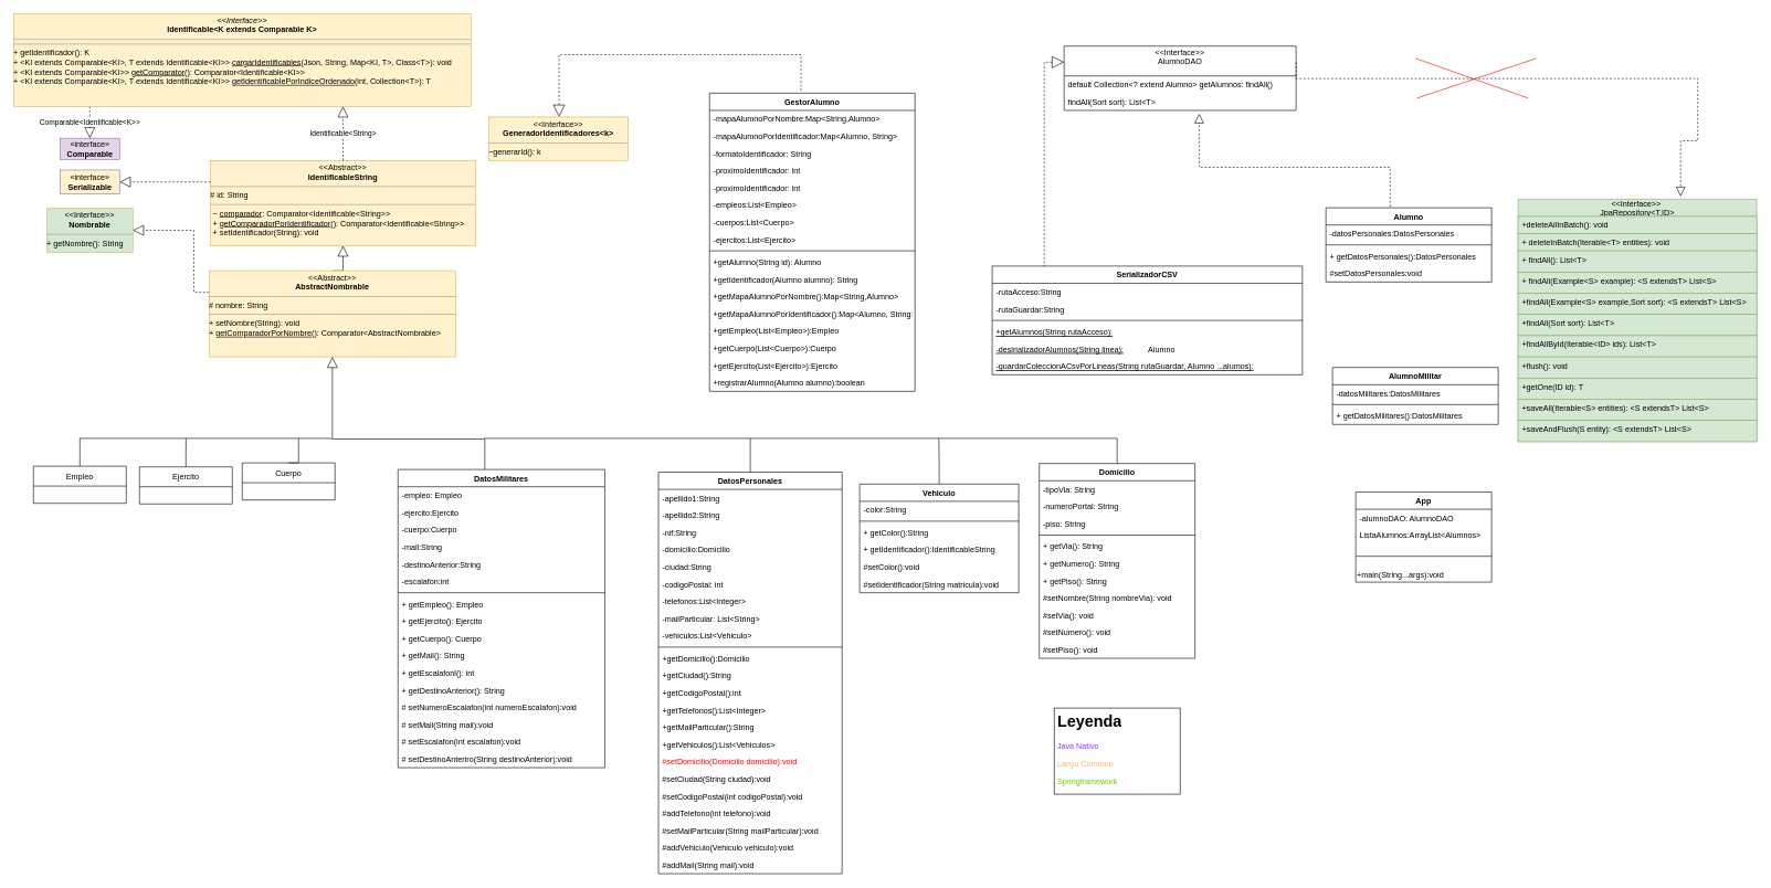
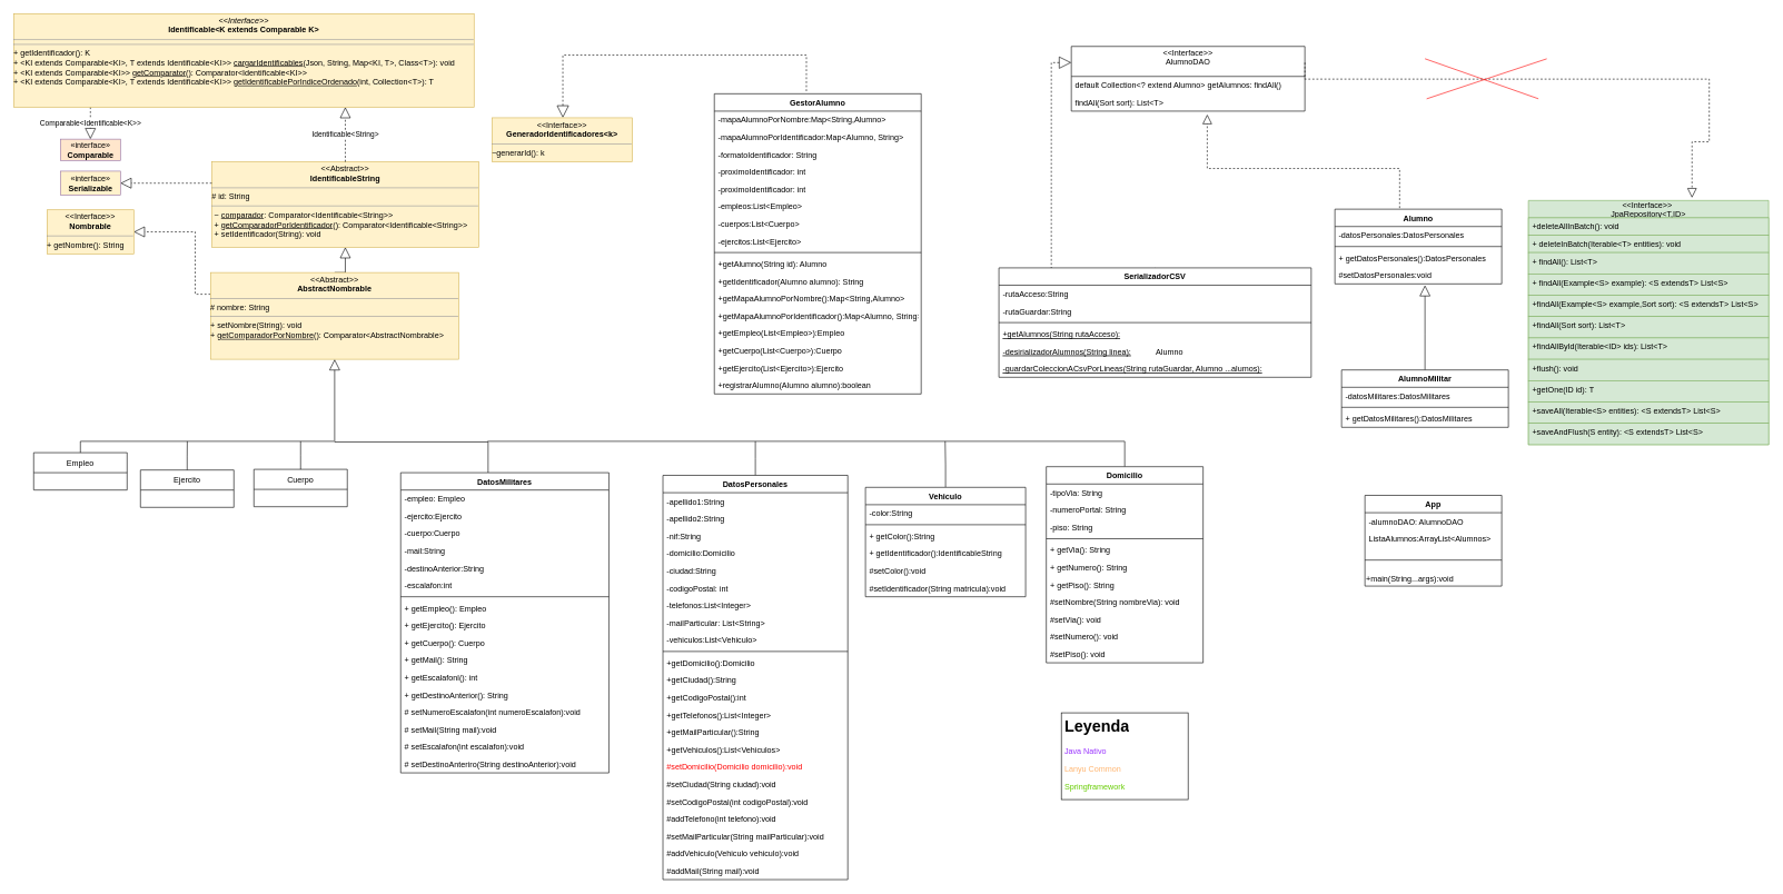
- <mxCell id="5" value="«interface»&lt;br&gt;&lt;b&gt;Comparable&lt;/b&gt;" style="html=1;fillColor=#e1d5e7;strokeColor=#9673a6;" parent="1" vertex="1"><mxGeometry x="90" y="208" width="90" height="32" as="geometry" /></mxCell>
+ <mxCell id="5" value="«interface»&lt;br&gt;&lt;b&gt;Comparable&lt;/b&gt;" style="html=1;fillColor=#ffe6cc;strokeColor=#9673a6;" parent="1" vertex="1"><mxGeometry x="90" y="208" width="90" height="32" as="geometry" /></mxCell>
- <mxCell id="13" value="&lt;p style=&quot;margin: 0px ; margin-top: 4px ; text-align: center&quot;&gt;&amp;lt;&amp;lt;Interface&amp;gt;&amp;gt;&lt;/p&gt;&lt;div align=&quot;center&quot;&gt;&lt;b&gt;Nombrable&lt;/b&gt;&lt;/div&gt;&lt;hr size=&quot;1&quot;&gt;+ getNombre(): String" style="verticalAlign=top;align=left;overflow=fill;fontSize=12;fontFamily=Helvetica;html=1;fillColor=#d5e8d4;strokeColor=#d6b656;" parent="1" vertex="1"><mxGeometry x="70" y="314" width="130" height="66" as="geometry" /></mxCell>
+ <mxCell id="13" value="&lt;p style=&quot;margin: 0px ; margin-top: 4px ; text-align: center&quot;&gt;&amp;lt;&amp;lt;Interface&amp;gt;&amp;gt;&lt;/p&gt;&lt;div align=&quot;center&quot;&gt;&lt;b&gt;Nombrable&lt;/b&gt;&lt;/div&gt;&lt;hr size=&quot;1&quot;&gt;+ getNombre(): String" style="verticalAlign=top;align=left;overflow=fill;fontSize=12;fontFamily=Helvetica;html=1;fillColor=#fff2cc;strokeColor=#d6b656;" parent="1" vertex="1"><mxGeometry x="70" y="314" width="130" height="66" as="geometry" /></mxCell>
+ <mxCell id="110" style="edgeStyle=orthogonalEdgeStyle;rounded=0;orthogonalLoop=1;jettySize=auto;html=1;startArrow=none;startFill=0;startSize=16;endArrow=block;endFill=0;endSize=14;targetPerimeterSpacing=2;strokeWidth=1;" parent="1" source="111" target="99" edge="1"><mxGeometry relative="1" as="geometry"><mxPoint x="2135" y="481" as="targetPoint" /><Array as="points"><mxPoint x="2135" y="501" /><mxPoint x="2135" y="501" /></Array></mxGeometry></mxCell>
- <mxCell id="134" value="Cuerpo" style="swimlane;fontStyle=0;childLayout=stackLayout;horizontal=1;startSize=30;fillColor=none;horizontalStack=0;resizeParent=1;resizeParentMax=0;resizeLast=0;collapsible=1;marginBottom=0;" parent="1" vertex="1"><mxGeometry x="365" y="698" width="140" height="56" as="geometry" /></mxCell>
+ <mxCell id="134" value="Cuerpo" style="swimlane;fontStyle=0;childLayout=stackLayout;horizontal=1;startSize=30;fillColor=none;horizontalStack=0;resizeParent=1;resizeParentMax=0;resizeLast=0;collapsible=1;marginBottom=0;" parent="1" vertex="1"><mxGeometry x="380" y="703" width="140" height="56" as="geometry" /></mxCell>
- <mxCell id="138" value="Empleo" style="swimlane;fontStyle=0;childLayout=stackLayout;horizontal=1;startSize=30;fillColor=none;horizontalStack=0;resizeParent=1;resizeParentMax=0;resizeLast=0;collapsible=1;marginBottom=0;" parent="1" vertex="1"><mxGeometry x="50" y="703" width="140" height="56" as="geometry" /></mxCell>
+ <mxCell id="138" value="Empleo" style="swimlane;fontStyle=0;childLayout=stackLayout;horizontal=1;startSize=30;fillColor=none;horizontalStack=0;resizeParent=1;resizeParentMax=0;resizeLast=0;collapsible=1;marginBottom=0;" parent="1" vertex="1"><mxGeometry x="50" y="678" width="140" height="56" as="geometry" /></mxCell>
